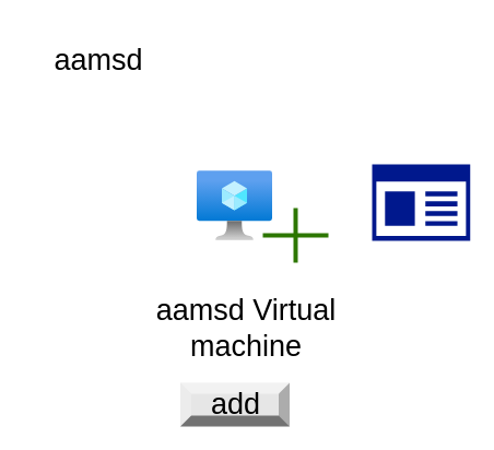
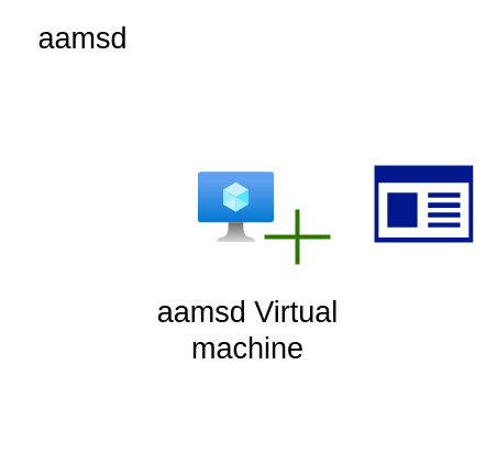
- <mxCell id="8" value="aamsd" style="text;html=1;strokeColor=none;fillColor=none;align=center;verticalAlign=middle;whiteSpace=wrap;rounded=0;fontSize=27;" vertex="1" parent="1"><mxGeometry x="35" y="40" width="110" height="30" as="geometry" /></mxCell>
+ <mxCell id="8" value="aamsd" style="text;html=1;strokeColor=none;fillColor=none;align=center;verticalAlign=middle;whiteSpace=wrap;rounded=0;fontSize=27;" vertex="1" parent="1"><mxGeometry y="20" width="110" height="30" as="geometry" x="20" /></mxCell>
- <mxCell id="7" value="add" style="labelPosition=center;verticalLabelPosition=middle;align=center;html=1;shape=mxgraph.basic.shaded_button;dx=10;fillColor=#E6E6E6;strokeColor=none;fontSize=27;" vertex="1" parent="1"><mxGeometry x="164.5" y="350" width="100" height="40" as="geometry" /></mxCell>
